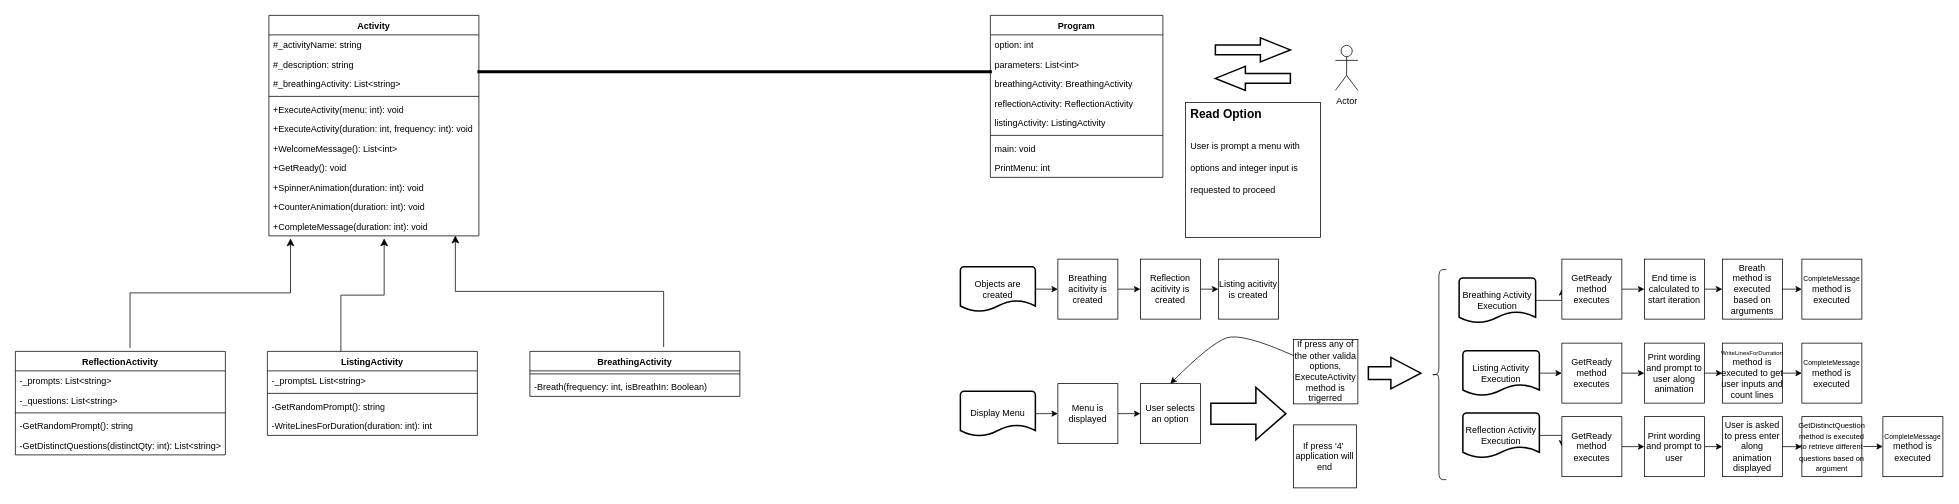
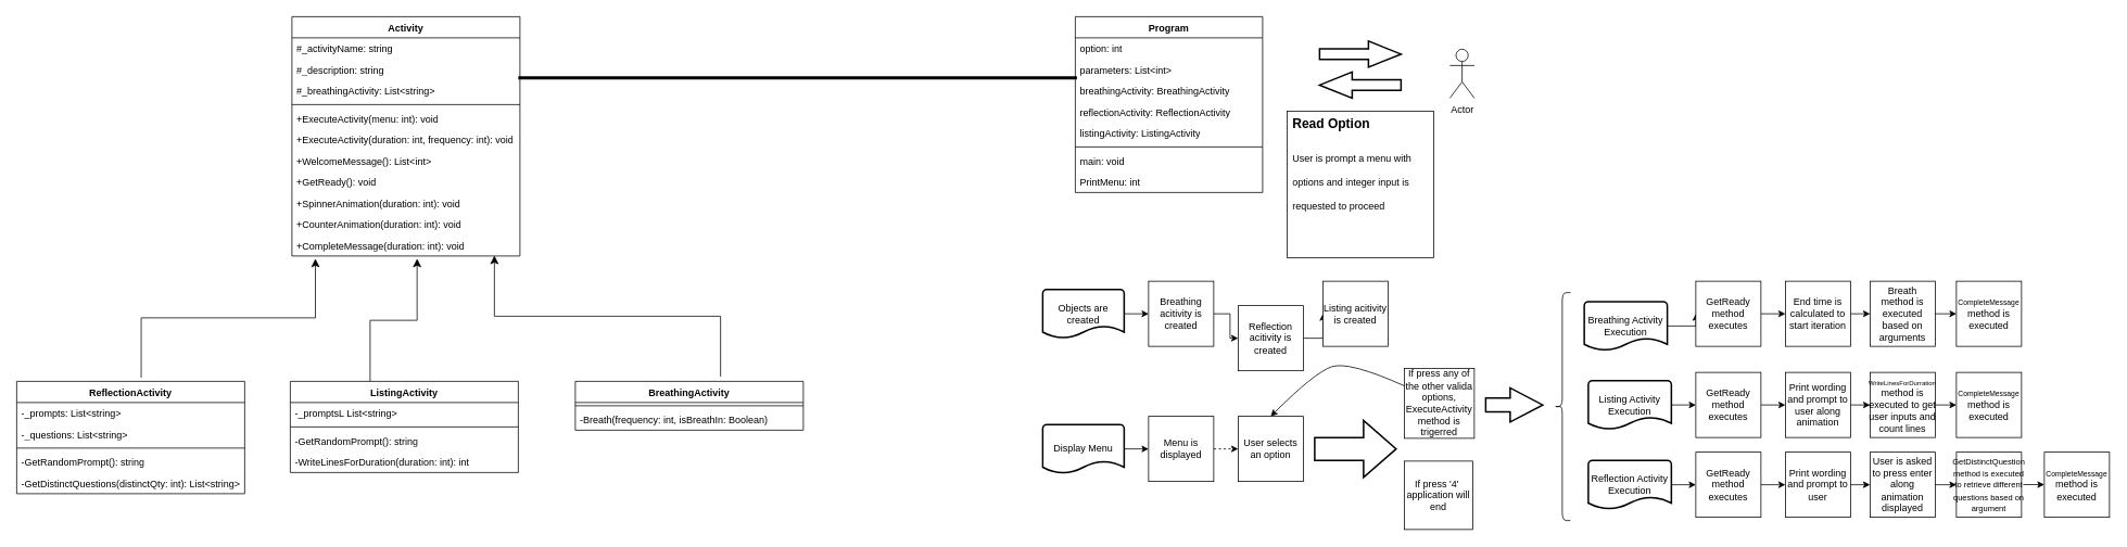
- <mxCell id="24" value="Reflection acitivity is created" style="whiteSpace=wrap;html=1;aspect=fixed;" vertex="1" parent="1"><mxGeometry x="1520" y="345" width="80" height="80" as="geometry" /></mxCell>
+ <mxCell id="24" value="Reflection acitivity is created" style="whiteSpace=wrap;html=1;aspect=fixed;" vertex="1" parent="1"><mxGeometry x="1520" y="375" width="80" height="80" as="geometry" /></mxCell>
- <mxCell id="28" style="edgeStyle=orthogonalEdgeStyle;rounded=0;orthogonalLoop=1;jettySize=auto;html=1;exitX=1;exitY=0.5;exitDx=0;exitDy=0;entryX=0;entryY=0.5;entryDx=0;entryDy=0;" edge="1" parent="1" source="29" target="30"><mxGeometry relative="1" as="geometry" /></mxCell>
+ <mxCell id="28" style="edgeStyle=orthogonalEdgeStyle;rounded=0;orthogonalLoop=1;jettySize=auto;html=1;exitX=1;exitY=0.5;exitDx=0;exitDy=0;entryX=0;entryY=0.5;entryDx=0;entryDy=0;dashed=1;" edge="1" parent="1" source="29" target="30"><mxGeometry relative="1" as="geometry" /></mxCell>
- <mxCell id="55" value="Reflection Activity&lt;br&gt;Execution" style="strokeWidth=2;html=1;shape=mxgraph.flowchart.document2;whiteSpace=wrap;size=0.25;" vertex="1" parent="1"><mxGeometry x="1950" y="550" width="102" height="60" as="geometry" /></mxCell>
+ <mxCell id="55" value="Reflection Activity&lt;br&gt;Execution" style="strokeWidth=2;html=1;shape=mxgraph.flowchart.document2;whiteSpace=wrap;size=0.25;" vertex="1" parent="1"><mxGeometry x="1950" y="565" width="102" height="60" as="geometry" /></mxCell>
